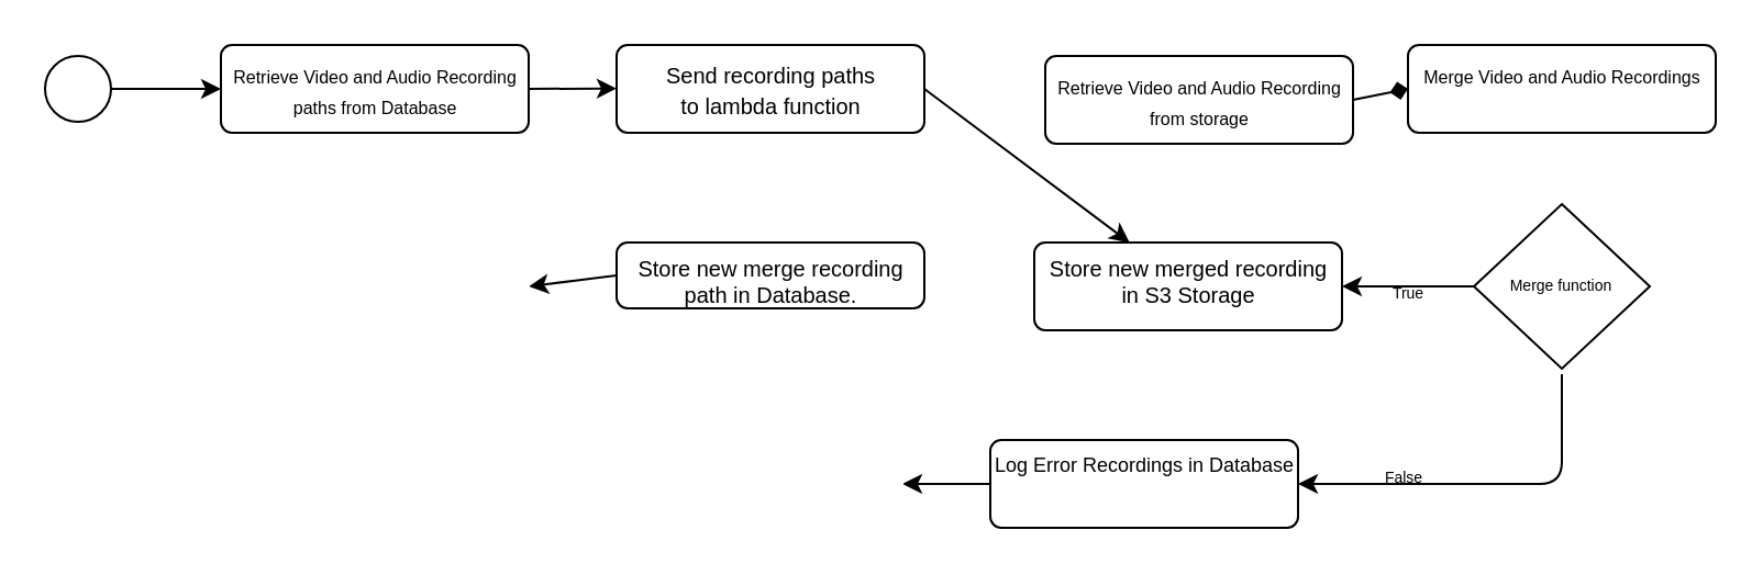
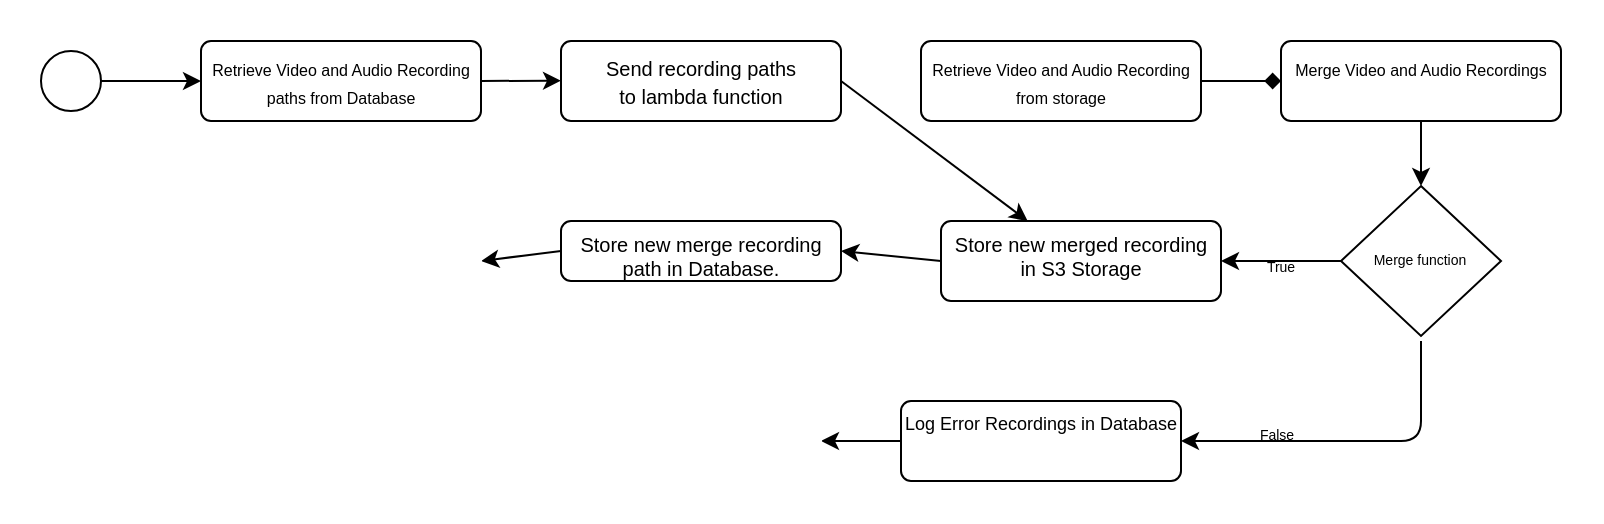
- <mxCell id="22" value="&lt;font style=&quot;font-size: 8px&quot;&gt;Retrieve Video and Audio Recording &lt;br&gt;from storage&lt;br&gt;&lt;/font&gt;" style="html=1;align=center;verticalAlign=top;rounded=1;absoluteArcSize=1;arcSize=10;dashed=0;fillColor=none;" vertex="1" parent="1"><mxGeometry x="475" y="25" width="140" height="40" as="geometry" /></mxCell>
+ <mxCell id="22" value="&lt;font style=&quot;font-size: 8px&quot;&gt;Retrieve Video and Audio Recording &lt;br&gt;from storage&lt;br&gt;&lt;/font&gt;" style="html=1;align=center;verticalAlign=top;rounded=1;absoluteArcSize=1;arcSize=10;dashed=0;fillColor=none;" vertex="1" parent="1"><mxGeometry x="460" y="20" width="140" height="40" as="geometry" /></mxCell>
+ <mxCell id="23" style="edgeStyle=none;html=1;exitX=0.5;exitY=1;exitDx=0;exitDy=0;entryX=0.5;entryY=0;entryDx=0;entryDy=0;fontSize=10;" edge="1" parent="1" source="24" target="11"><mxGeometry relative="1" as="geometry" /></mxCell>
+ <mxCell id="14" style="edgeStyle=none;html=1;exitX=0;exitY=0.5;exitDx=0;exitDy=0;fontSize=9;entryX=1;entryY=0.5;entryDx=0;entryDy=0;" edge="1" parent="1" source="15" target="18"><mxGeometry relative="1" as="geometry"><mxPoint x="380" y="130.2" as="targetPoint" /></mxGeometry></mxCell>
